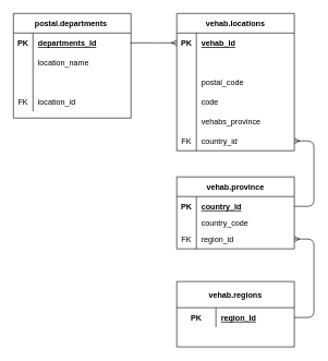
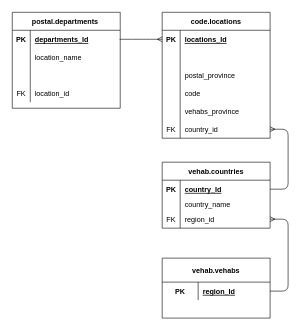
- <mxCell id="19" value="vehab.locations" style="shape=table;startSize=30;container=1;collapsible=1;childLayout=tableLayout;fixedRows=1;rowLines=0;fontStyle=1;align=center;resizeLast=1;strokeColor=#000000;" vertex="1" parent="1"><mxGeometry x="270" y="20" width="180" height="210" as="geometry" /></mxCell>
+ <mxCell id="19" value="code.locations" style="shape=table;startSize=30;container=1;collapsible=1;childLayout=tableLayout;fixedRows=1;rowLines=0;fontStyle=1;align=center;resizeLast=1;strokeColor=#000000;" vertex="1" parent="1"><mxGeometry x="270" y="20" width="180" height="210" as="geometry" /></mxCell>
- <mxCell id="22" value="vehab_Id" style="shape=partialRectangle;connectable=0;fillColor=none;top=0;left=0;bottom=0;right=0;align=left;spacingLeft=6;fontStyle=5;overflow=hidden;strokeColor=none;" vertex="1" parent="20"><mxGeometry x="30" width="150" height="30" as="geometry" /></mxCell>
+ <mxCell id="22" value="locations_Id" style="shape=partialRectangle;connectable=0;fillColor=none;top=0;left=0;bottom=0;right=0;align=left;spacingLeft=6;fontStyle=5;overflow=hidden;strokeColor=none;" vertex="1" parent="20"><mxGeometry x="30" width="150" height="30" as="geometry" /></mxCell>
- <mxCell id="27" value="postal_code" style="shape=partialRectangle;connectable=0;fillColor=none;top=0;left=0;bottom=0;right=0;align=left;spacingLeft=6;overflow=hidden;" vertex="1" parent="25"><mxGeometry x="30" width="150" height="30" as="geometry" /></mxCell>
+ <mxCell id="27" value="postal_province" style="shape=partialRectangle;connectable=0;fillColor=none;top=0;left=0;bottom=0;right=0;align=left;spacingLeft=6;overflow=hidden;" vertex="1" parent="25"><mxGeometry x="30" width="150" height="30" as="geometry" /></mxCell>
- <mxCell id="8" value="vehab.province" style="shape=table;startSize=30;container=1;collapsible=1;childLayout=tableLayout;fixedRows=1;rowLines=0;fontStyle=1;align=center;resizeLast=1;strokeColor=#000000;" vertex="1" parent="1"><mxGeometry x="270" y="270" width="180" height="110" as="geometry" /></mxCell>
+ <mxCell id="8" value="vehab.countries" style="shape=table;startSize=30;container=1;collapsible=1;childLayout=tableLayout;fixedRows=1;rowLines=0;fontStyle=1;align=center;resizeLast=1;strokeColor=#000000;" vertex="1" parent="1"><mxGeometry x="270" y="270" width="180" height="110" as="geometry" /></mxCell>
- <mxCell id="14" value="country_code" style="shape=partialRectangle;connectable=0;fillColor=none;top=0;left=0;bottom=0;right=0;align=left;spacingLeft=6;overflow=hidden;" vertex="1" parent="12"><mxGeometry x="30" width="150" height="20" as="geometry" /></mxCell>
+ <mxCell id="14" value="country_name" style="shape=partialRectangle;connectable=0;fillColor=none;top=0;left=0;bottom=0;right=0;align=left;spacingLeft=6;overflow=hidden;" vertex="1" parent="12"><mxGeometry x="30" width="150" height="20" as="geometry" /></mxCell>
- <mxCell id="2" value="vehab.regions" style="shape=table;startSize=40;container=1;collapsible=1;childLayout=tableLayout;fixedRows=1;rowLines=0;fontStyle=1;align=center;resizeLast=1;strokeColor=#000000;" vertex="1" parent="1"><mxGeometry x="270" y="430" width="180" height="100" as="geometry" /></mxCell>
+ <mxCell id="2" value="vehab.vehabs" style="shape=table;startSize=40;container=1;collapsible=1;childLayout=tableLayout;fixedRows=1;rowLines=0;fontStyle=1;align=center;resizeLast=1;strokeColor=#000000;" vertex="1" parent="1"><mxGeometry x="270" y="430" width="180" height="100" as="geometry" /></mxCell>
